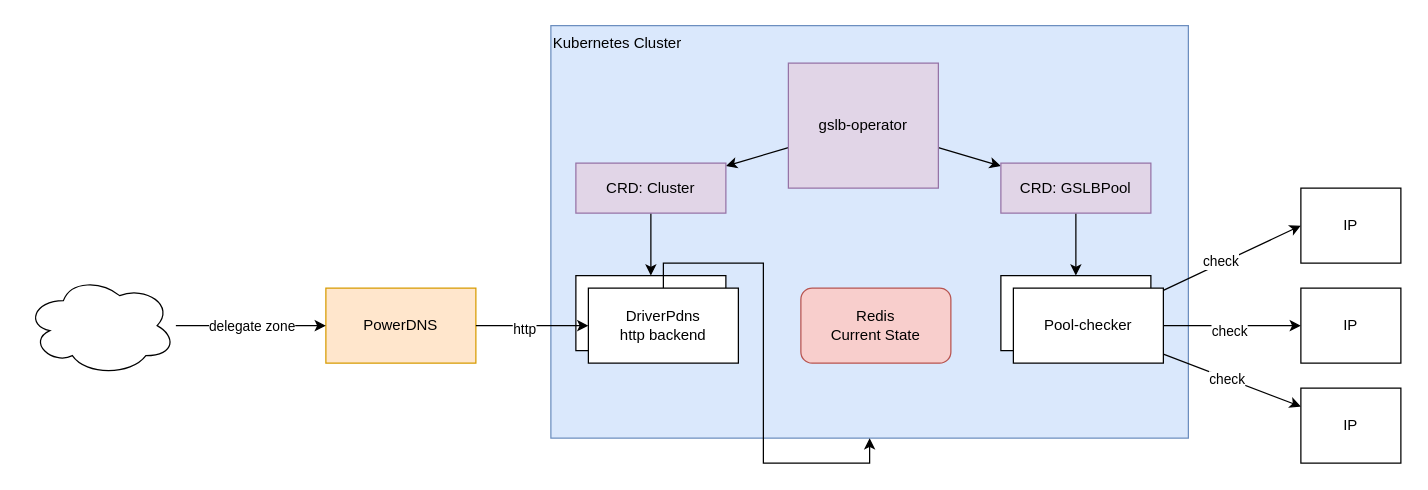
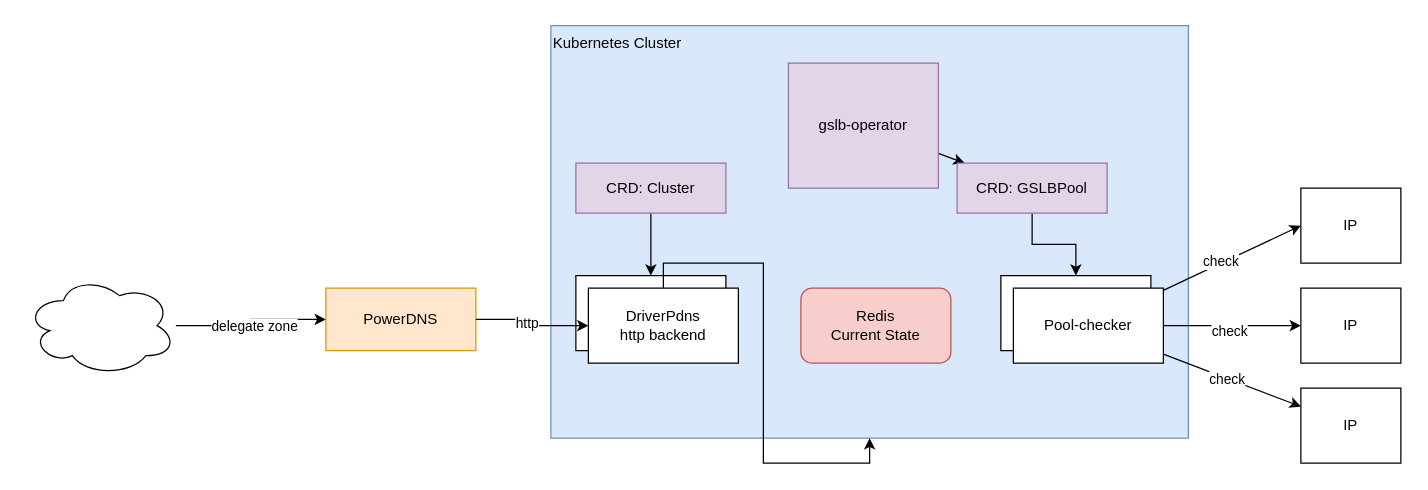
- <mxCell id="7" style="rounded=0;orthogonalLoop=1;jettySize=auto;html=1;" edge="1" parent="1" source="9" target="25"><mxGeometry relative="1" as="geometry" /></mxCell>
- <mxCell id="27" value="CRD: GSLBPool" style="rounded=0;whiteSpace=wrap;html=1;fillColor=#e1d5e7;strokeColor=#9673a6;" vertex="1" parent="1"><mxGeometry x="800" y="130" width="120" height="40" as="geometry" /></mxCell>
+ <mxCell id="27" value="CRD: GSLBPool" style="rounded=0;whiteSpace=wrap;html=1;fillColor=#e1d5e7;strokeColor=#9673a6;" vertex="1" parent="1"><mxGeometry x="765" y="130" width="120" height="40" as="geometry" /></mxCell>
- <mxCell id="3" value="PowerDNS" style="rounded=0;whiteSpace=wrap;html=1;fillColor=#ffe6cc;strokeColor=#d79b00;" vertex="1" parent="1"><mxGeometry x="260" y="230" width="120" height="60" as="geometry" /></mxCell>
+ <mxCell id="3" value="PowerDNS" style="rounded=0;whiteSpace=wrap;html=1;fillColor=#ffe6cc;strokeColor=#d79b00;" vertex="1" parent="1"><mxGeometry x="260" y="230" width="120" height="50" as="geometry" /></mxCell>
